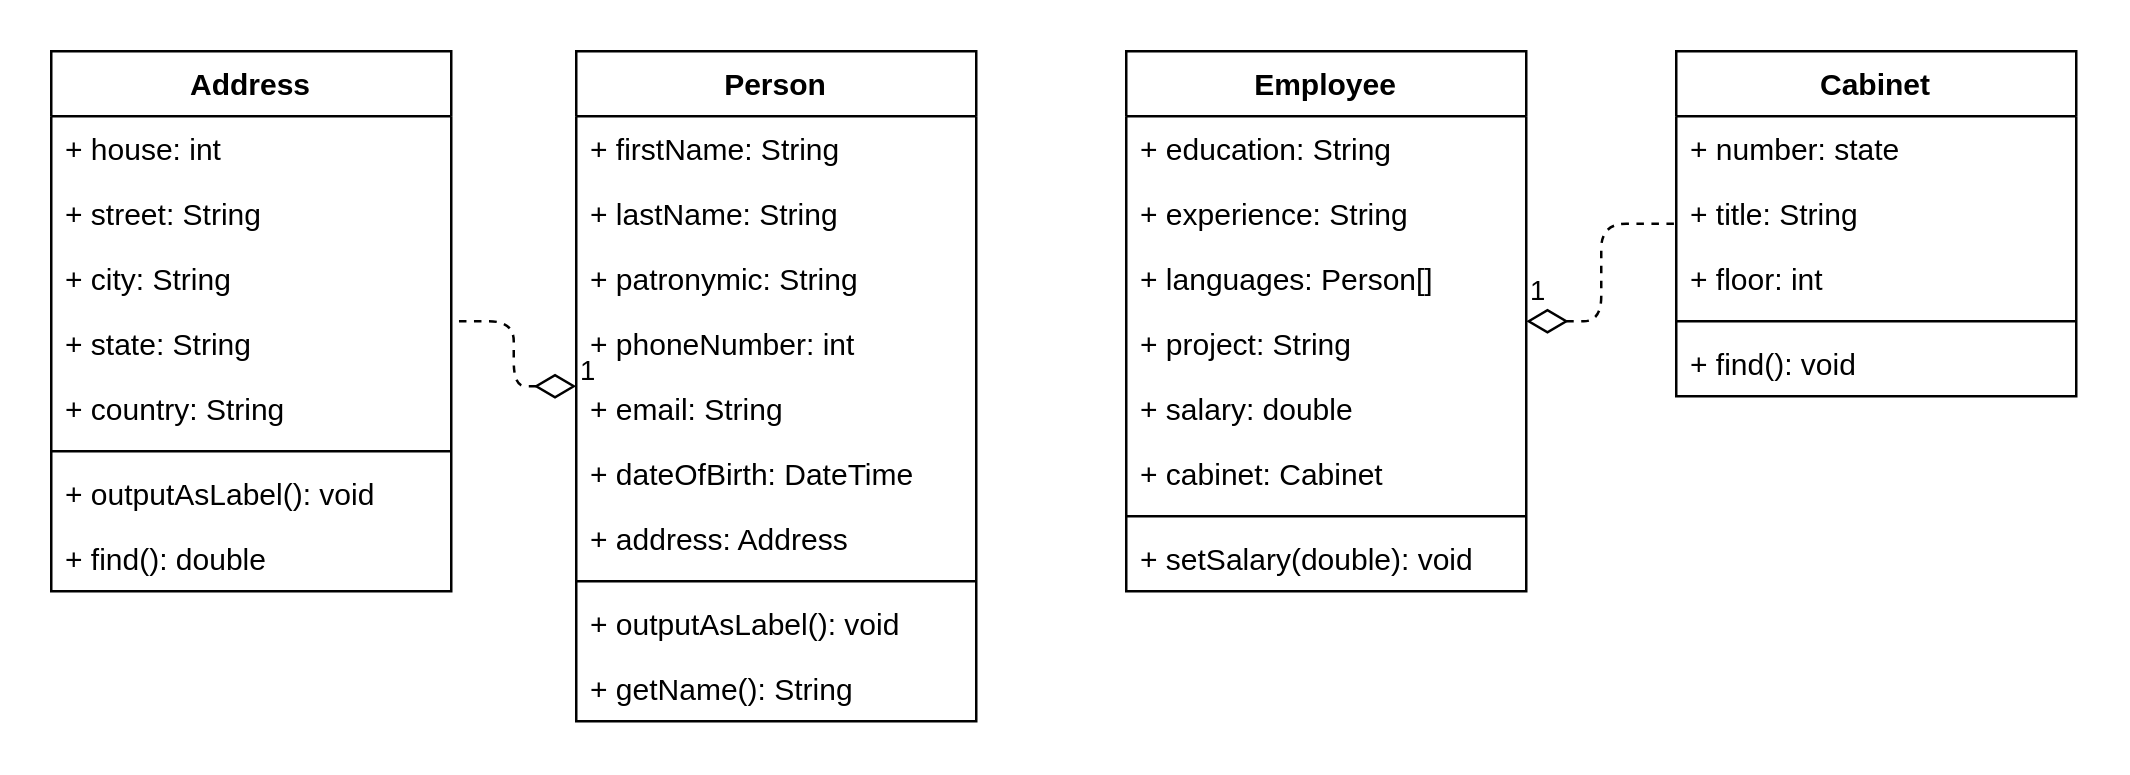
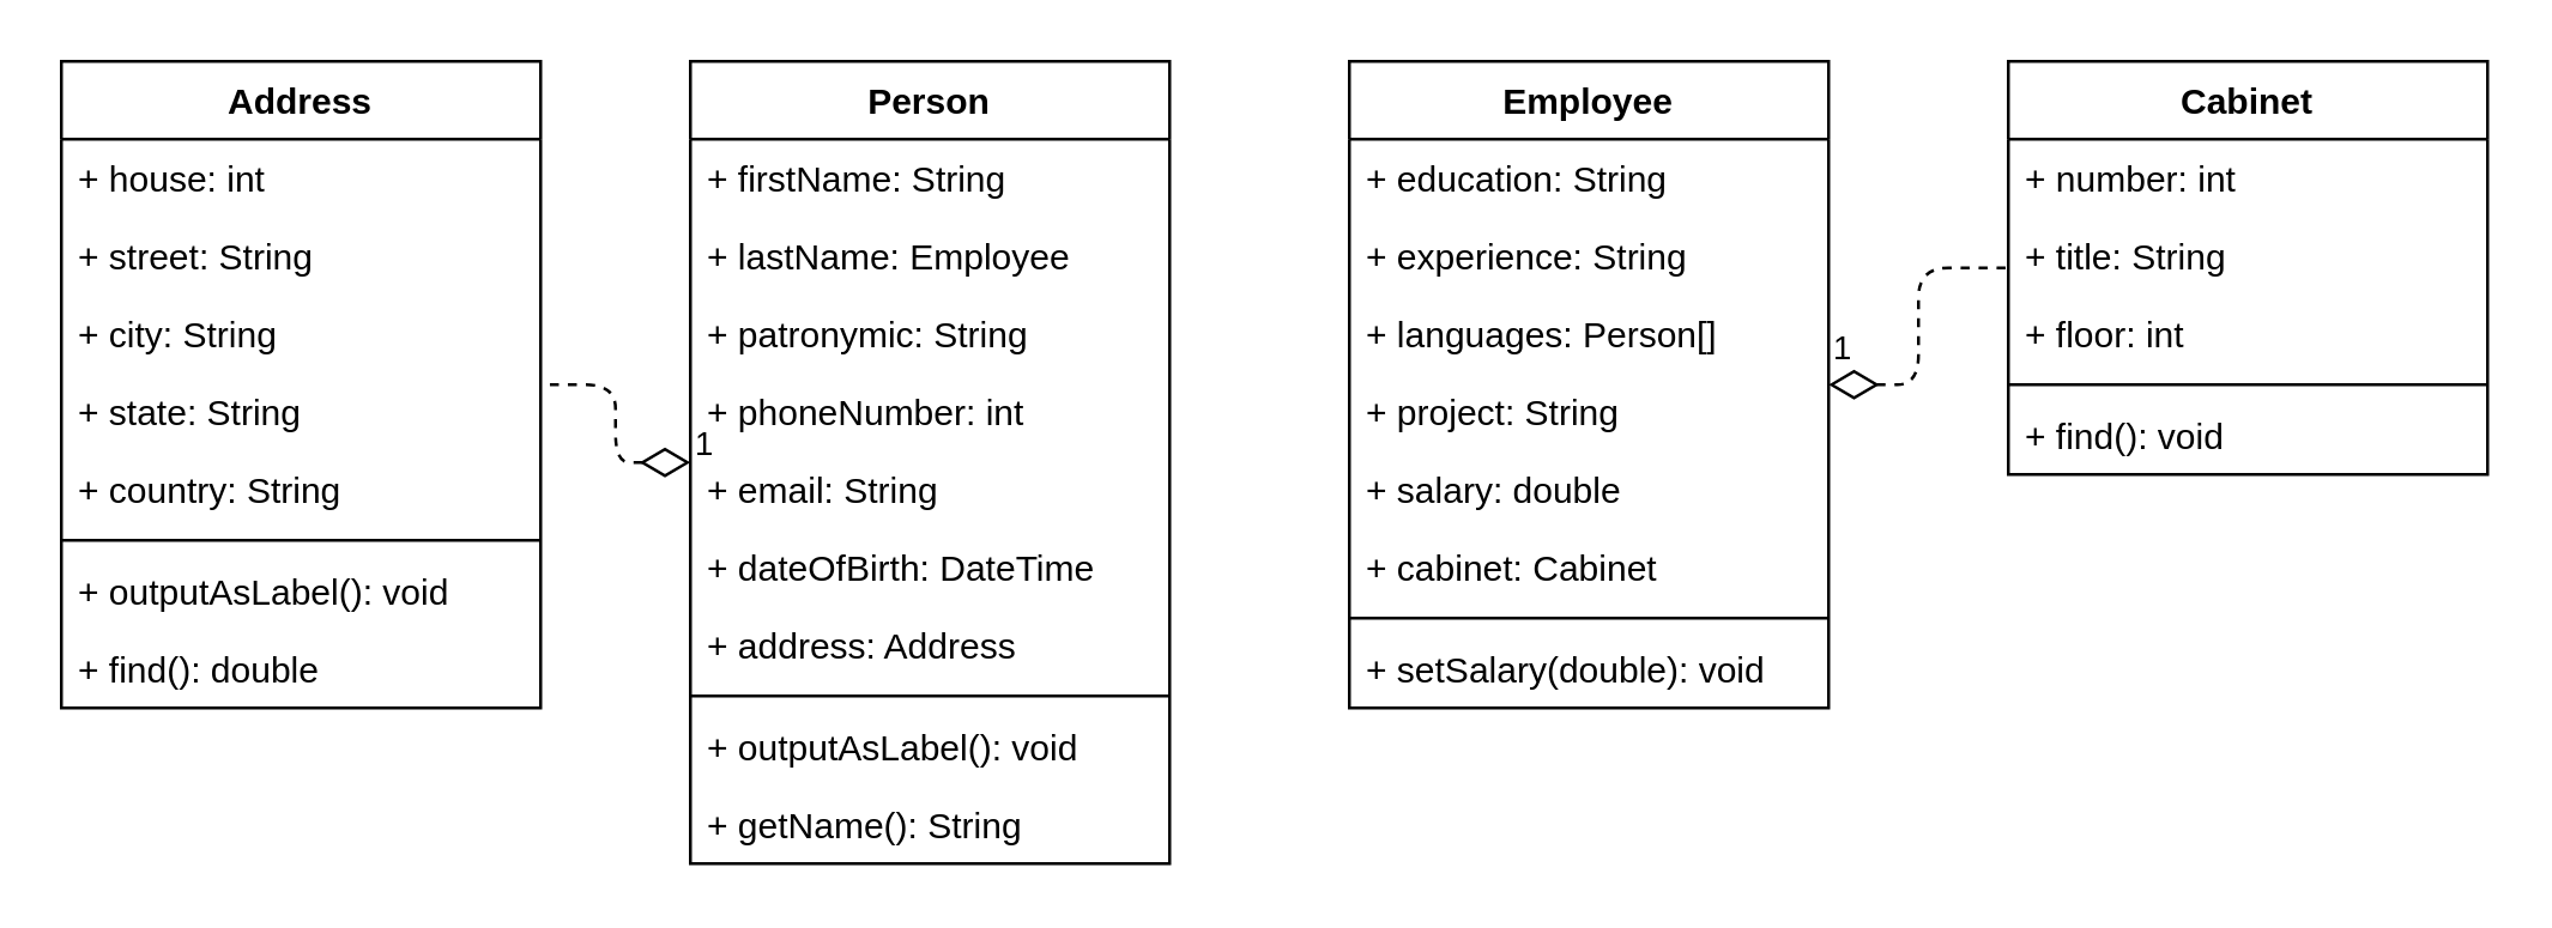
- <mxCell id="32" value="+ number: state" style="text;strokeColor=none;fillColor=none;align=left;verticalAlign=top;spacingLeft=4;spacingRight=4;overflow=hidden;rotatable=0;points=[[0,0.5],[1,0.5]];portConstraint=eastwest;" vertex="1" parent="31"><mxGeometry y="26" width="160" height="26" as="geometry" /></mxCell>
+ <mxCell id="32" value="+ number: int" style="text;strokeColor=none;fillColor=none;align=left;verticalAlign=top;spacingLeft=4;spacingRight=4;overflow=hidden;rotatable=0;points=[[0,0.5],[1,0.5]];portConstraint=eastwest;" vertex="1" parent="31"><mxGeometry y="26" width="160" height="26" as="geometry" /></mxCell>
- <mxCell id="13" value="+ lastName: String" style="text;strokeColor=none;fillColor=none;align=left;verticalAlign=top;spacingLeft=4;spacingRight=4;overflow=hidden;rotatable=0;points=[[0,0.5],[1,0.5]];portConstraint=eastwest;" vertex="1" parent="11"><mxGeometry y="52" width="160" height="26" as="geometry" /></mxCell>
+ <mxCell id="13" value="+ lastName: Employee" style="text;strokeColor=none;fillColor=none;align=left;verticalAlign=top;spacingLeft=4;spacingRight=4;overflow=hidden;rotatable=0;points=[[0,0.5],[1,0.5]];portConstraint=eastwest;" vertex="1" parent="11"><mxGeometry y="52" width="160" height="26" as="geometry" /></mxCell>
